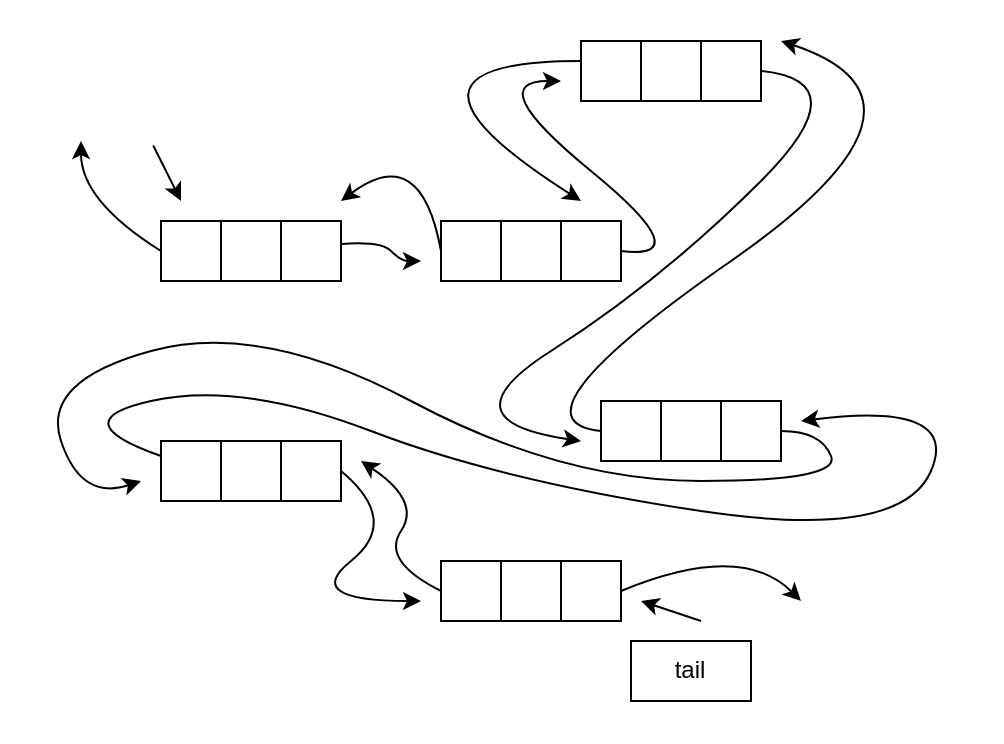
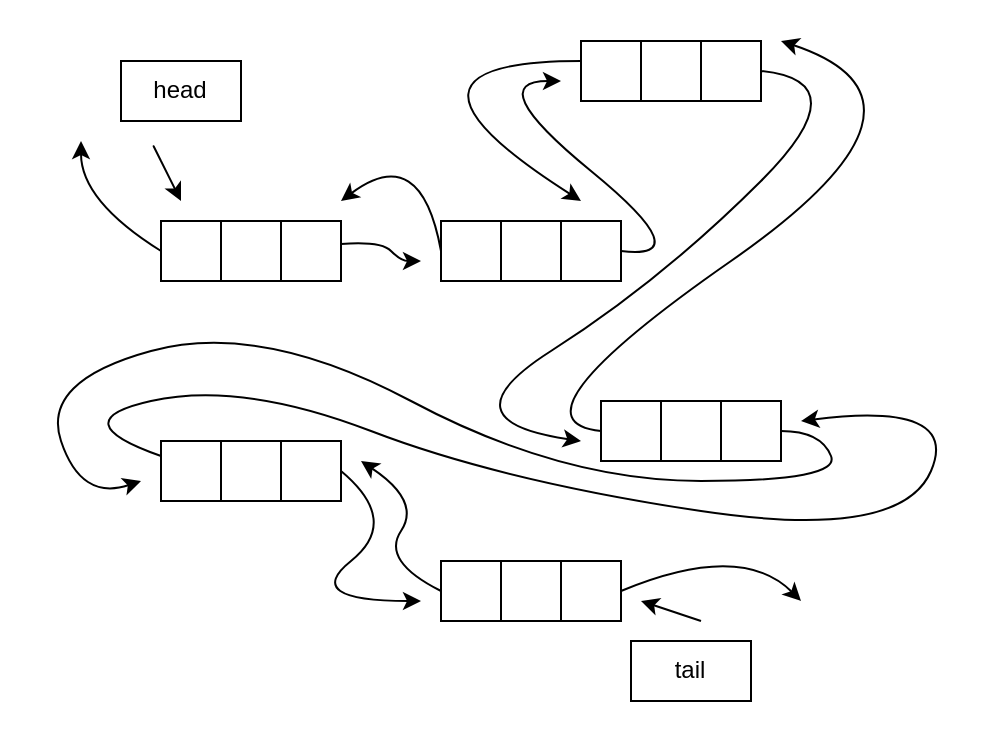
+ <mxCell id="8" value="head" style="head;html=1;align=center;verticalAlign=middle;whiteSpace=wrap;rounded=0;" parent="1" vertex="1"><mxGeometry x="60" y="30" width="60" height="30" as="geometry" /></mxCell>
